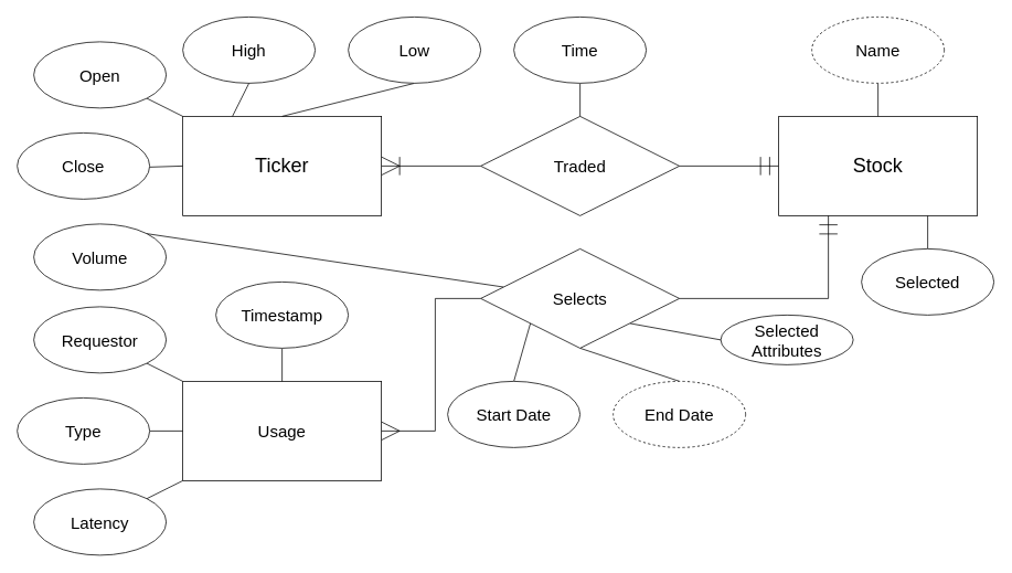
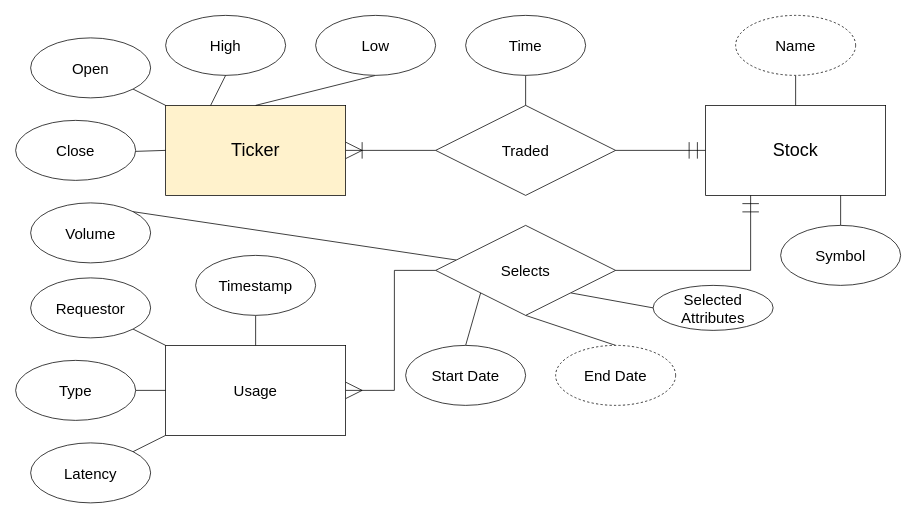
- <mxCell id="3" value="&lt;font style=&quot;font-size: 24px;&quot;&gt;Ticker&lt;/font&gt;" style="whiteSpace=wrap;html=1;align=center;" vertex="1" parent="1"><mxGeometry x="220" y="140" width="240" height="120" as="geometry" /></mxCell>
+ <mxCell id="3" value="&lt;font style=&quot;font-size: 24px;&quot;&gt;Ticker&lt;/font&gt;" style="whiteSpace=wrap;html=1;align=center;fillColor=#fff2cc;" vertex="1" parent="1"><mxGeometry x="220" y="140" width="240" height="120" as="geometry" /></mxCell>
- <mxCell id="18" value="&lt;font style=&quot;font-size: 20px;&quot;&gt;Selected&lt;/font&gt;" style="ellipse;whiteSpace=wrap;html=1;align=center;" vertex="1" parent="1"><mxGeometry x="1040" y="300" width="160" height="80" as="geometry" /></mxCell>
+ <mxCell id="18" value="&lt;font style=&quot;font-size: 20px;&quot;&gt;Symbol&lt;/font&gt;" style="ellipse;whiteSpace=wrap;html=1;align=center;" vertex="1" parent="1"><mxGeometry x="1040" y="300" width="160" height="80" as="geometry" /></mxCell>
